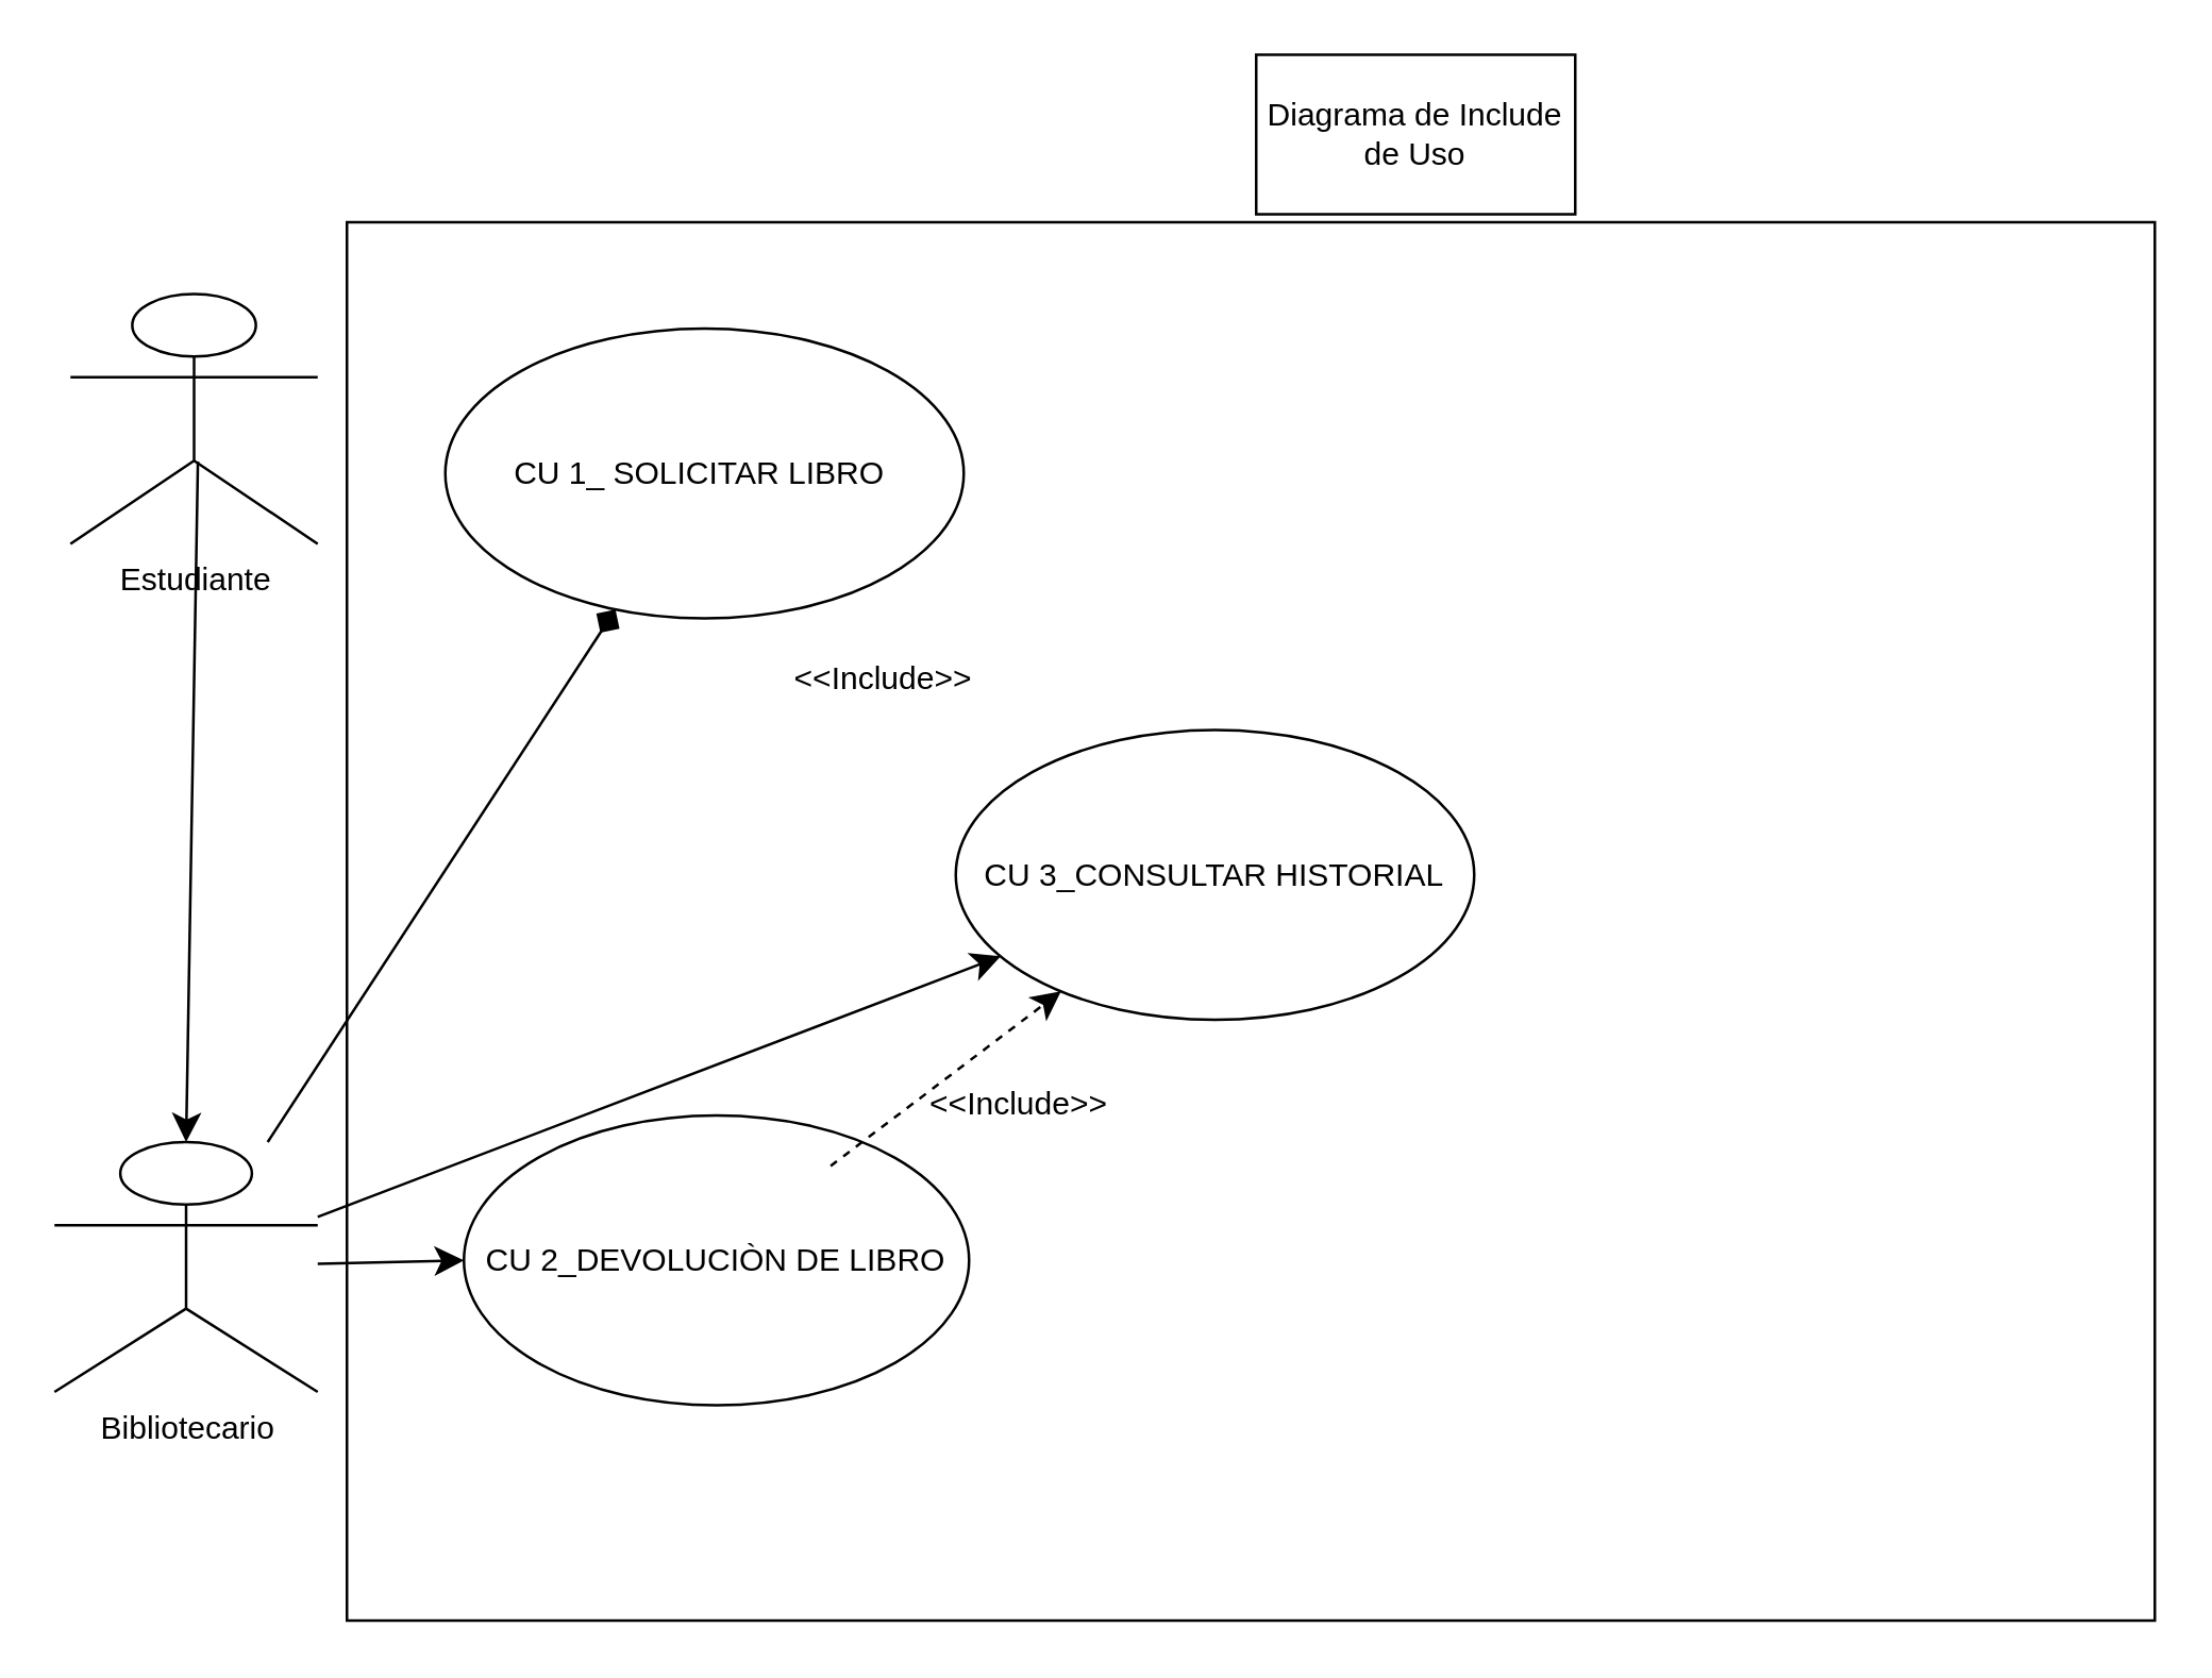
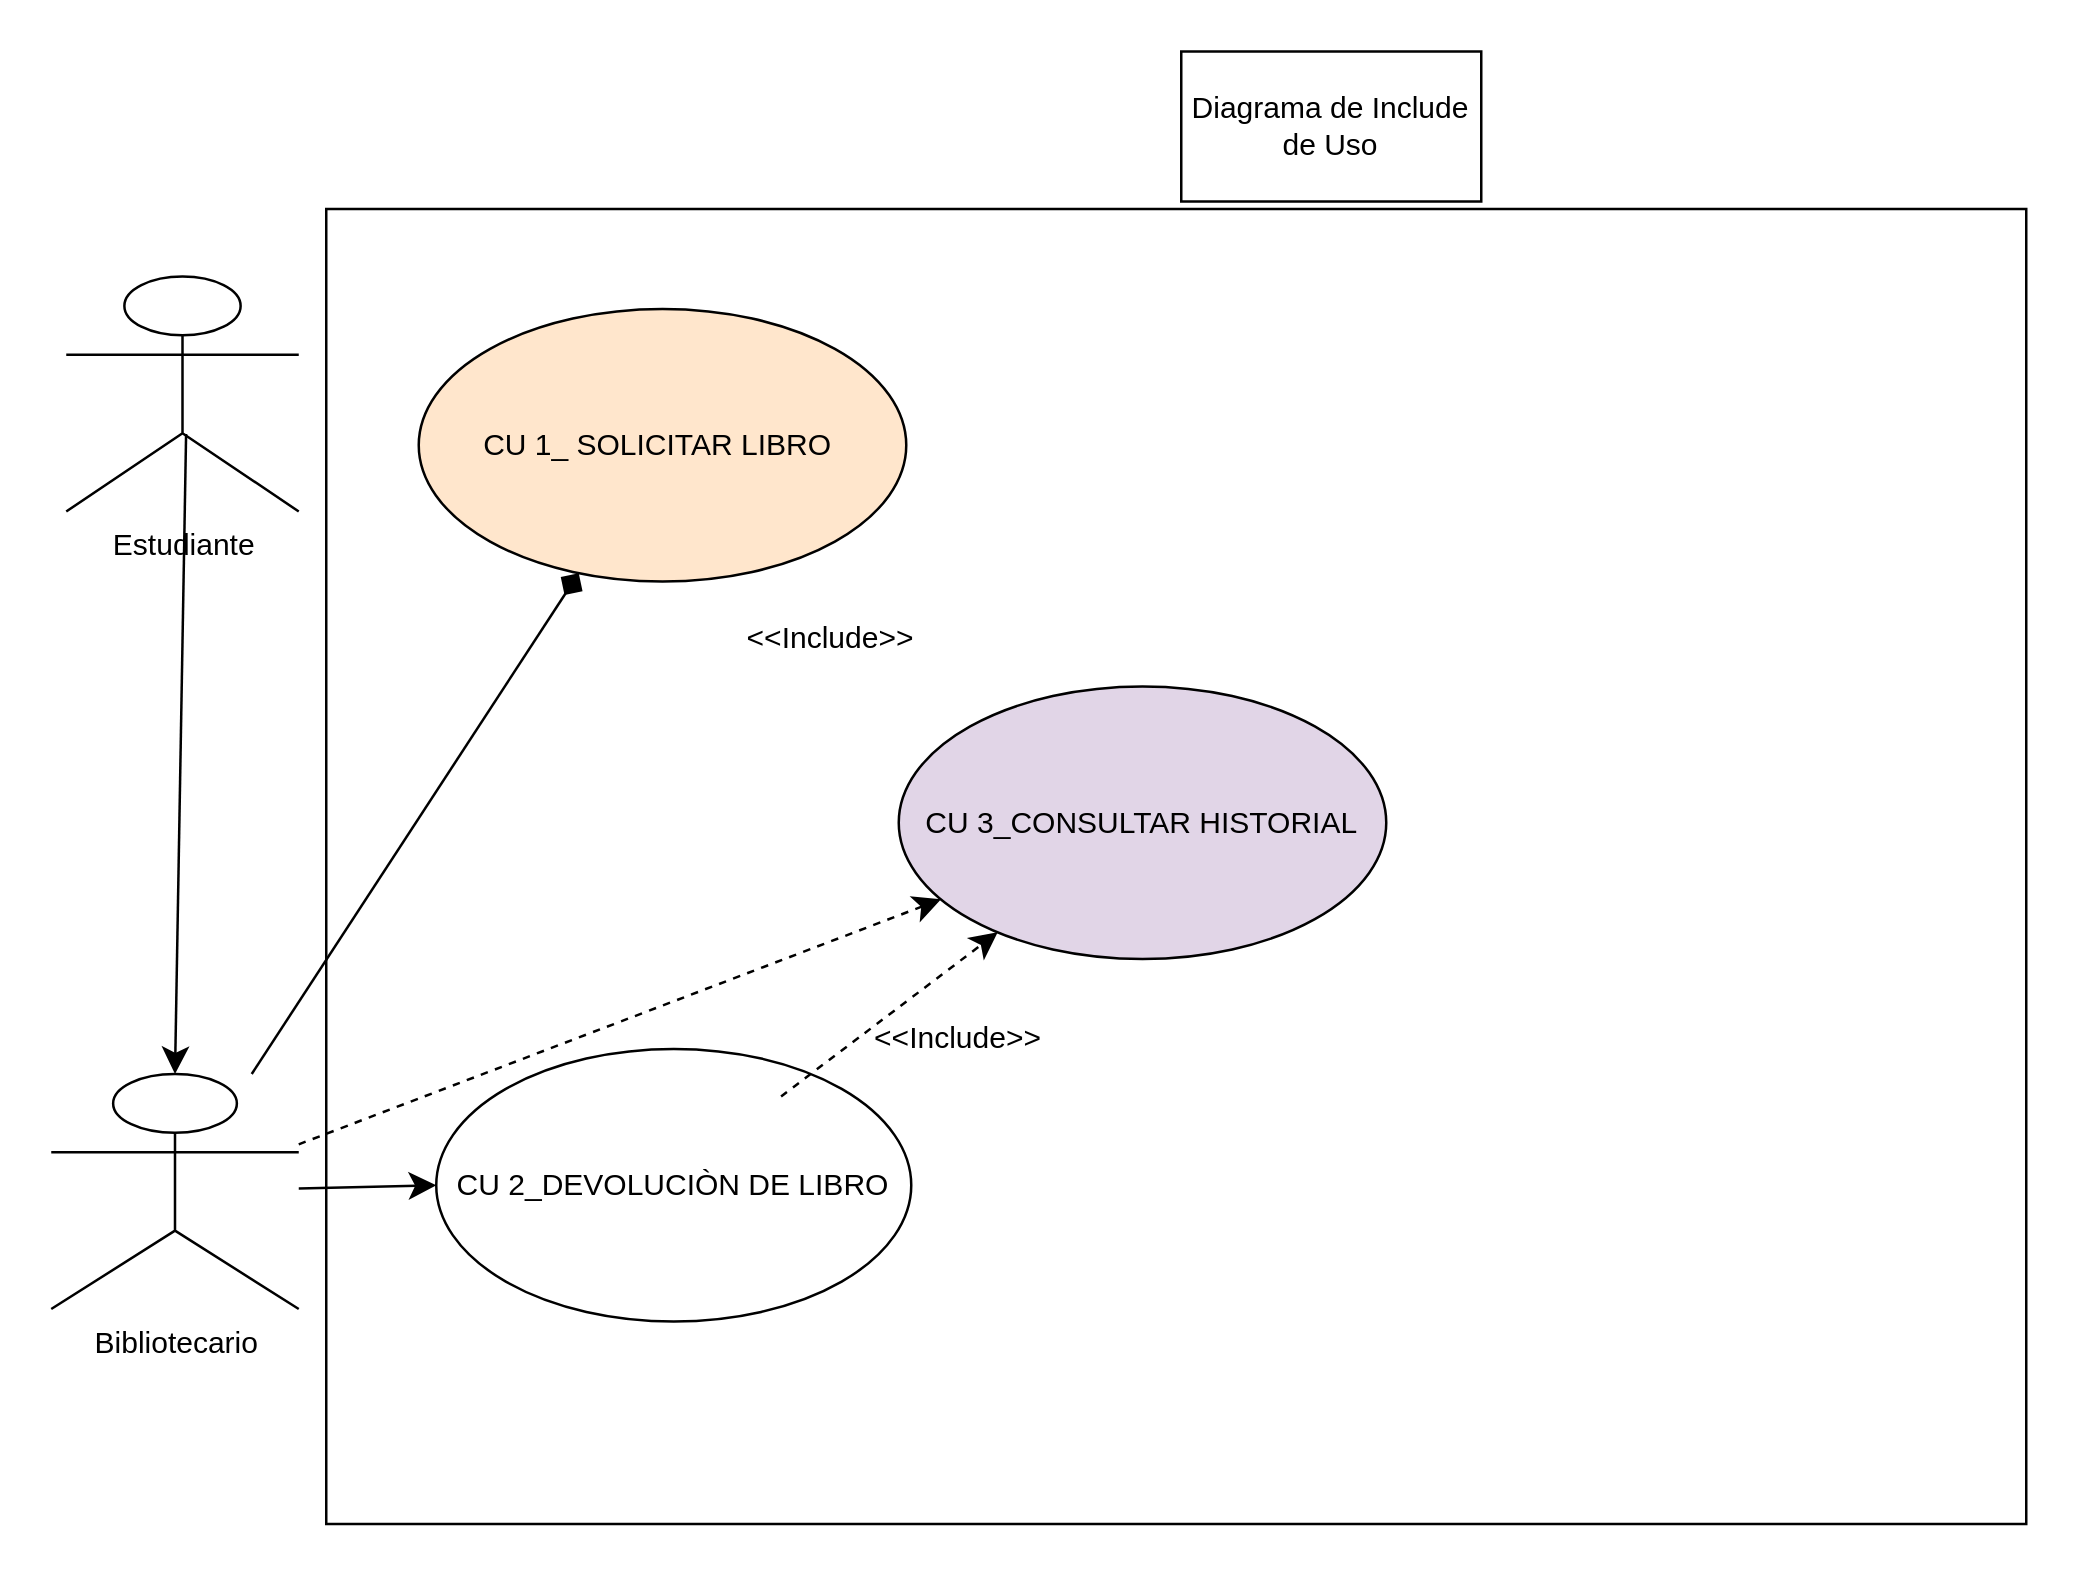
- <mxCell id="6" value="CU 1_ SOLICITAR LIBRO&amp;nbsp;" style="ellipse;whiteSpace=wrap;html=1;" vertex="1" parent="1"><mxGeometry x="167" y="123" width="195" height="109" as="geometry" /></mxCell>
+ <mxCell id="6" value="CU 1_ SOLICITAR LIBRO&amp;nbsp;" style="ellipse;whiteSpace=wrap;html=1;fillColor=#ffe6cc;" vertex="1" parent="1"><mxGeometry x="167" y="123" width="195" height="109" as="geometry" /></mxCell>
- <mxCell id="7" value="CU 3_CONSULTAR HISTORIAL" style="ellipse;whiteSpace=wrap;html=1;" vertex="1" parent="1"><mxGeometry x="359" y="274" width="195" height="109" as="geometry" /></mxCell>
+ <mxCell id="7" value="CU 3_CONSULTAR HISTORIAL" style="ellipse;whiteSpace=wrap;html=1;fillColor=#e1d5e7;" vertex="1" parent="1"><mxGeometry x="359" y="274" width="195" height="109" as="geometry" /></mxCell>
- <mxCell id="12" value="" style="endArrow=classic;html=1;rounded=0;fontSize=12;startSize=8;endSize=8;curved=1;" edge="1" parent="1" source="5" target="7"><mxGeometry width="50" height="50" relative="1" as="geometry"><mxPoint x="110" y="439" as="sourcePoint" /><mxPoint x="241" y="239" as="targetPoint" /></mxGeometry></mxCell>
+ <mxCell id="12" value="" style="endArrow=classic;html=1;rounded=0;fontSize=12;startSize=8;endSize=8;curved=1;dashed=1;" edge="1" parent="1" source="5" target="7"><mxGeometry width="50" height="50" relative="1" as="geometry"><mxPoint x="110" y="439" as="sourcePoint" /><mxPoint x="241" y="239" as="targetPoint" /></mxGeometry></mxCell>
